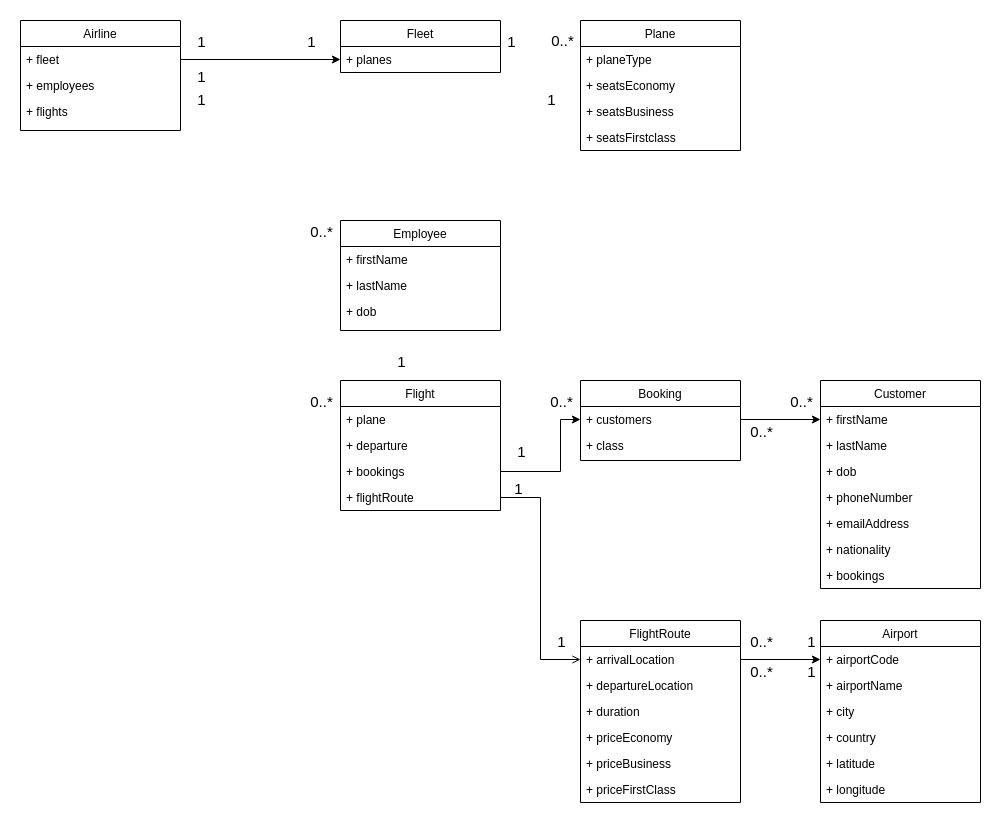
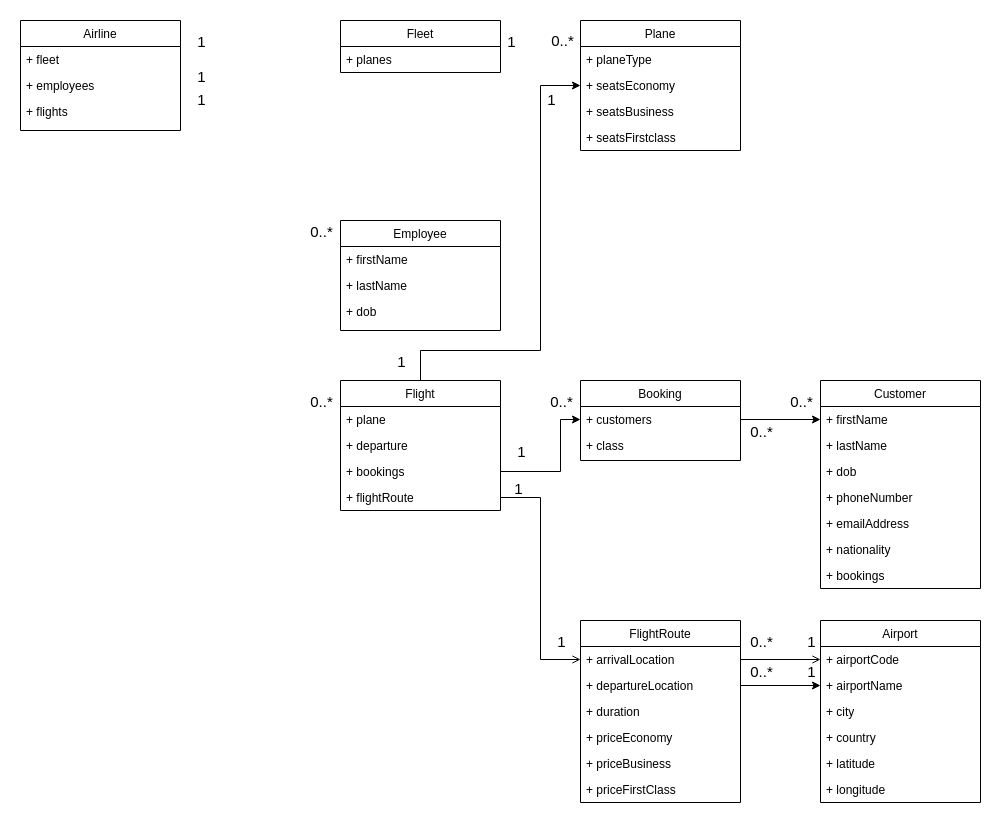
- <mxCell id="48" style="edgeStyle=orthogonalEdgeStyle;rounded=0;orthogonalLoop=1;jettySize=auto;html=1;entryX=0;entryY=0.5;entryDx=0;entryDy=0;exitX=1;exitY=0.5;exitDx=0;exitDy=0;" parent="1" source="3" target="11" edge="1"><mxGeometry relative="1" as="geometry" /></mxCell>
- <mxCell id="49" value="1" style="edgeLabel;html=1;align=center;verticalAlign=middle;resizable=0;points=[];fontSize=15;labelBackgroundColor=none;" parent="48" vertex="1" connectable="0"><mxGeometry x="0.263" y="-3" relative="1" as="geometry"><mxPoint x="29" y="-22" as="offset" /></mxGeometry></mxCell>
+ <mxCell id="28" style="edgeStyle=orthogonalEdgeStyle;rounded=0;orthogonalLoop=1;jettySize=auto;html=1;entryX=0;entryY=0.5;entryDx=0;entryDy=0;fontSize=15;" parent="1" source="29" target="14" edge="1"><mxGeometry relative="1" as="geometry"><Array as="points"><mxPoint x="420" y="350" /><mxPoint x="540" y="350" /><mxPoint x="540" y="85" /></Array></mxGeometry></mxCell>
- <mxCell id="60" style="edgeStyle=orthogonalEdgeStyle;rounded=0;orthogonalLoop=1;jettySize=auto;html=1;entryX=0;entryY=0.5;entryDx=0;entryDy=0;fontSize=15;" parent="1" source="35" target="42" edge="1"><mxGeometry relative="1" as="geometry" /></mxCell>
+ <mxCell id="60" style="edgeStyle=orthogonalEdgeStyle;rounded=0;orthogonalLoop=1;jettySize=auto;html=1;entryX=0;entryY=0.5;entryDx=0;entryDy=0;fontSize=15;endArrow=open;" parent="1" source="35" target="42" edge="1"><mxGeometry relative="1" as="geometry" /></mxCell>
+ <mxCell id="61" style="edgeStyle=orthogonalEdgeStyle;rounded=0;orthogonalLoop=1;jettySize=auto;html=1;entryX=0;entryY=0.5;entryDx=0;entryDy=0;fontSize=15;" parent="1" source="36" target="43" edge="1"><mxGeometry relative="1" as="geometry" /></mxCell>
